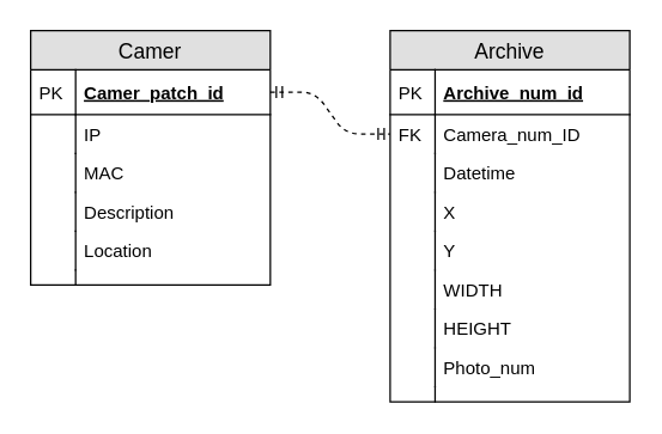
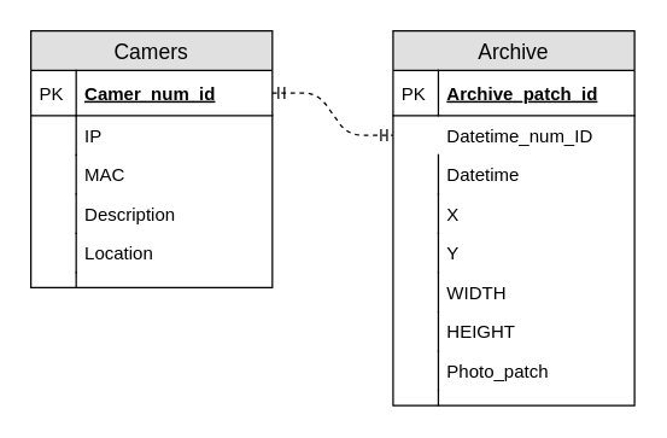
- <mxCell id="2" value="Camer" style="swimlane;fontStyle=0;childLayout=stackLayout;horizontal=1;startSize=26;fillColor=#e0e0e0;horizontalStack=0;resizeParent=1;resizeParentMax=0;resizeLast=0;collapsible=1;marginBottom=0;swimlaneFillColor=#ffffff;align=center;fontSize=14;" vertex="1" parent="1"><mxGeometry x="20" y="20" width="160" height="170" as="geometry" /></mxCell>
+ <mxCell id="2" value="Camers" style="swimlane;fontStyle=0;childLayout=stackLayout;horizontal=1;startSize=26;fillColor=#e0e0e0;horizontalStack=0;resizeParent=1;resizeParentMax=0;resizeLast=0;collapsible=1;marginBottom=0;swimlaneFillColor=#ffffff;align=center;fontSize=14;" vertex="1" parent="1"><mxGeometry x="20" y="20" width="160" height="170" as="geometry" /></mxCell>
- <mxCell id="3" value="Camer_patch_id" style="shape=partialRectangle;top=0;left=0;right=0;bottom=1;align=left;verticalAlign=middle;fillColor=none;spacingLeft=34;spacingRight=4;overflow=hidden;rotatable=0;points=[[0,0.5],[1,0.5]];portConstraint=eastwest;dropTarget=0;fontStyle=5;fontSize=12;" vertex="1" parent="2"><mxGeometry y="26" width="160" height="30" as="geometry" /></mxCell>
+ <mxCell id="3" value="Camer_num_id" style="shape=partialRectangle;top=0;left=0;right=0;bottom=1;align=left;verticalAlign=middle;fillColor=none;spacingLeft=34;spacingRight=4;overflow=hidden;rotatable=0;points=[[0,0.5],[1,0.5]];portConstraint=eastwest;dropTarget=0;fontStyle=5;fontSize=12;" vertex="1" parent="2"><mxGeometry y="26" width="160" height="30" as="geometry" /></mxCell>
- <mxCell id="16" value="Archive_num_id" style="shape=partialRectangle;top=0;left=0;right=0;bottom=1;align=left;verticalAlign=middle;fillColor=none;spacingLeft=34;spacingRight=4;overflow=hidden;rotatable=0;points=[[0,0.5],[1,0.5]];portConstraint=eastwest;dropTarget=0;fontStyle=5;fontSize=12;" vertex="1" parent="15"><mxGeometry y="26" width="160" height="30" as="geometry" /></mxCell>
+ <mxCell id="16" value="Archive_patch_id" style="shape=partialRectangle;top=0;left=0;right=0;bottom=1;align=left;verticalAlign=middle;fillColor=none;spacingLeft=34;spacingRight=4;overflow=hidden;rotatable=0;points=[[0,0.5],[1,0.5]];portConstraint=eastwest;dropTarget=0;fontStyle=5;fontSize=12;" vertex="1" parent="15"><mxGeometry y="26" width="160" height="30" as="geometry" /></mxCell>
- <mxCell id="19" value="FK" style="shape=partialRectangle;top=0;left=0;bottom=0;fillColor=none;align=left;verticalAlign=top;spacingLeft=4;spacingRight=4;overflow=hidden;rotatable=0;points=[];portConstraint=eastwest;part=1;fontSize=12;" vertex="1" connectable="0" parent="18"><mxGeometry width="30" height="26" as="geometry" /></mxCell>
- <mxCell id="18" value="Camera_num_ID" style="shape=partialRectangle;top=0;left=0;right=0;bottom=0;align=left;verticalAlign=top;fillColor=none;spacingLeft=34;spacingRight=4;overflow=hidden;rotatable=0;points=[[0,0.5],[1,0.5]];portConstraint=eastwest;dropTarget=0;fontSize=12;" vertex="1" parent="15"><mxGeometry y="56" width="160" height="26" as="geometry" /></mxCell>
+ <mxCell id="18" value="Datetime_num_ID" style="shape=partialRectangle;top=0;left=0;right=0;bottom=0;align=left;verticalAlign=top;fillColor=none;spacingLeft=34;spacingRight=4;overflow=hidden;rotatable=0;points=[[0,0.5],[1,0.5]];portConstraint=eastwest;dropTarget=0;fontSize=12;" vertex="1" parent="15"><mxGeometry y="56" width="160" height="26" as="geometry" /></mxCell>
- <mxCell id="30" value="Photo_num" style="shape=partialRectangle;top=0;left=0;right=0;bottom=0;align=left;verticalAlign=top;fillColor=none;spacingLeft=34;spacingRight=4;overflow=hidden;rotatable=0;points=[[0,0.5],[1,0.5]];portConstraint=eastwest;dropTarget=0;fontSize=12;" vertex="1" parent="15"><mxGeometry y="212" width="160" height="26" as="geometry" /></mxCell>
+ <mxCell id="30" value="Photo_patch" style="shape=partialRectangle;top=0;left=0;right=0;bottom=0;align=left;verticalAlign=top;fillColor=none;spacingLeft=34;spacingRight=4;overflow=hidden;rotatable=0;points=[[0,0.5],[1,0.5]];portConstraint=eastwest;dropTarget=0;fontSize=12;" vertex="1" parent="15"><mxGeometry y="212" width="160" height="26" as="geometry" /></mxCell>
